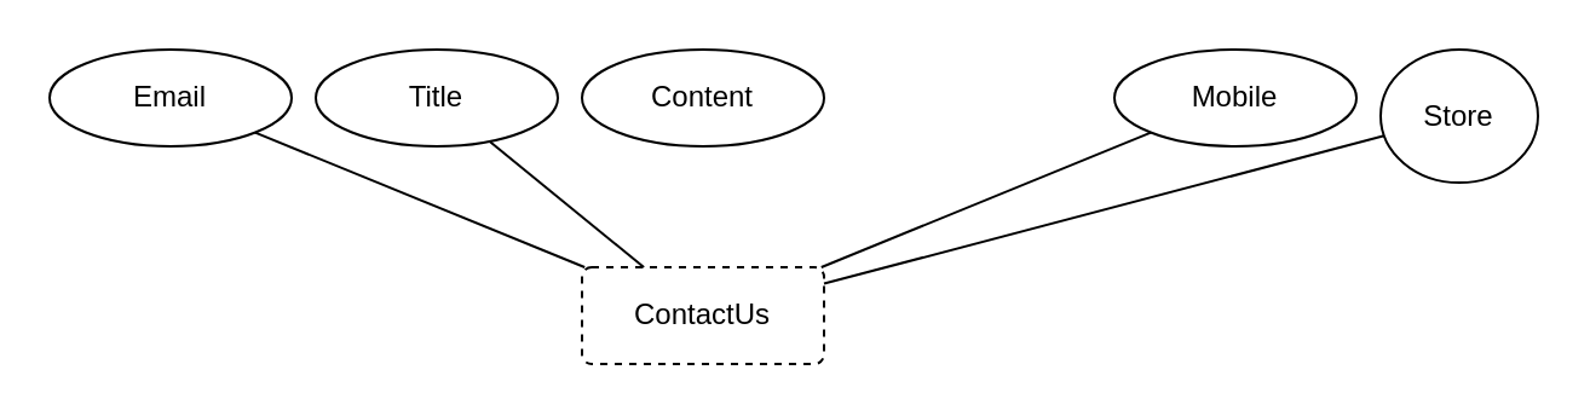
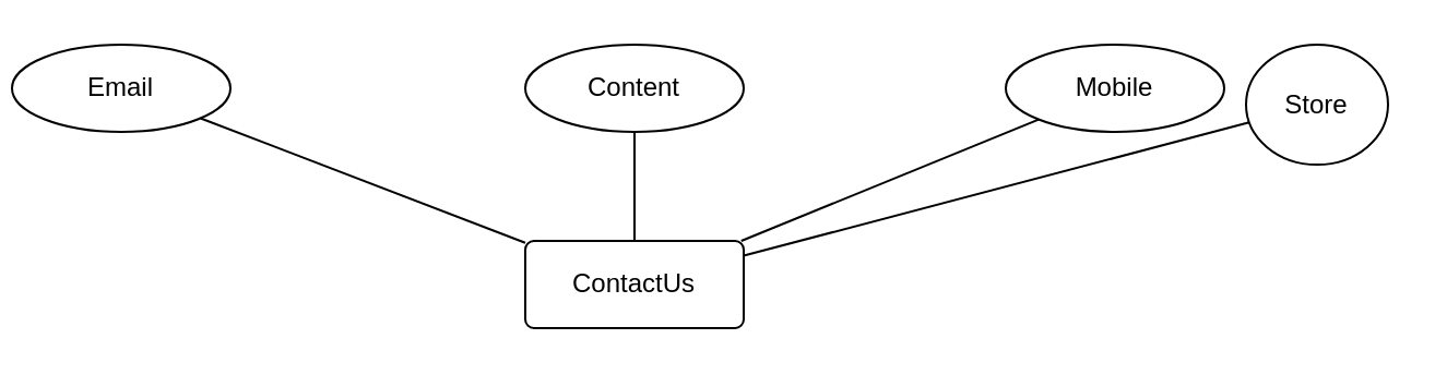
- <mxCell id="6" value="Email" style="ellipse;whiteSpace=wrap;html=1;align=center;" parent="1" vertex="1"><mxGeometry x="20" y="20" width="100" height="40" as="geometry" /></mxCell>
+ <mxCell id="6" value="Email" style="ellipse;whiteSpace=wrap;html=1;align=center;" parent="1" vertex="1"><mxGeometry x="5" y="20" width="100" height="40" as="geometry" /></mxCell>
- <mxCell id="3" value="Title" style="ellipse;whiteSpace=wrap;html=1;align=center;" parent="1" vertex="1"><mxGeometry x="130" y="20" width="100" height="40" as="geometry" /></mxCell>
- <mxCell id="8" value="" style="endArrow=none;html=1;rounded=0;" parent="1" source="3" target="2" edge="1"><mxGeometry relative="1" as="geometry"><mxPoint x="190" y="150" as="sourcePoint" /><mxPoint x="350" y="150" as="targetPoint" /></mxGeometry></mxCell>
+ <mxCell id="9" value="" style="endArrow=none;html=1;rounded=0;" parent="1" source="4" target="2" edge="1"><mxGeometry relative="1" as="geometry"><mxPoint x="210" y="180" as="sourcePoint" /><mxPoint x="370" y="180" as="targetPoint" /></mxGeometry></mxCell>
- <mxCell id="2" value="ContactUs" style="rounded=1;arcSize=10;whiteSpace=wrap;html=1;align=center;dashed=1;" parent="1" vertex="1"><mxGeometry x="240" y="110" width="100" height="40" as="geometry" /></mxCell>
+ <mxCell id="2" value="ContactUs" style="rounded=1;arcSize=10;whiteSpace=wrap;html=1;align=center;" parent="1" vertex="1"><mxGeometry x="240" y="110" width="100" height="40" as="geometry" /></mxCell>
